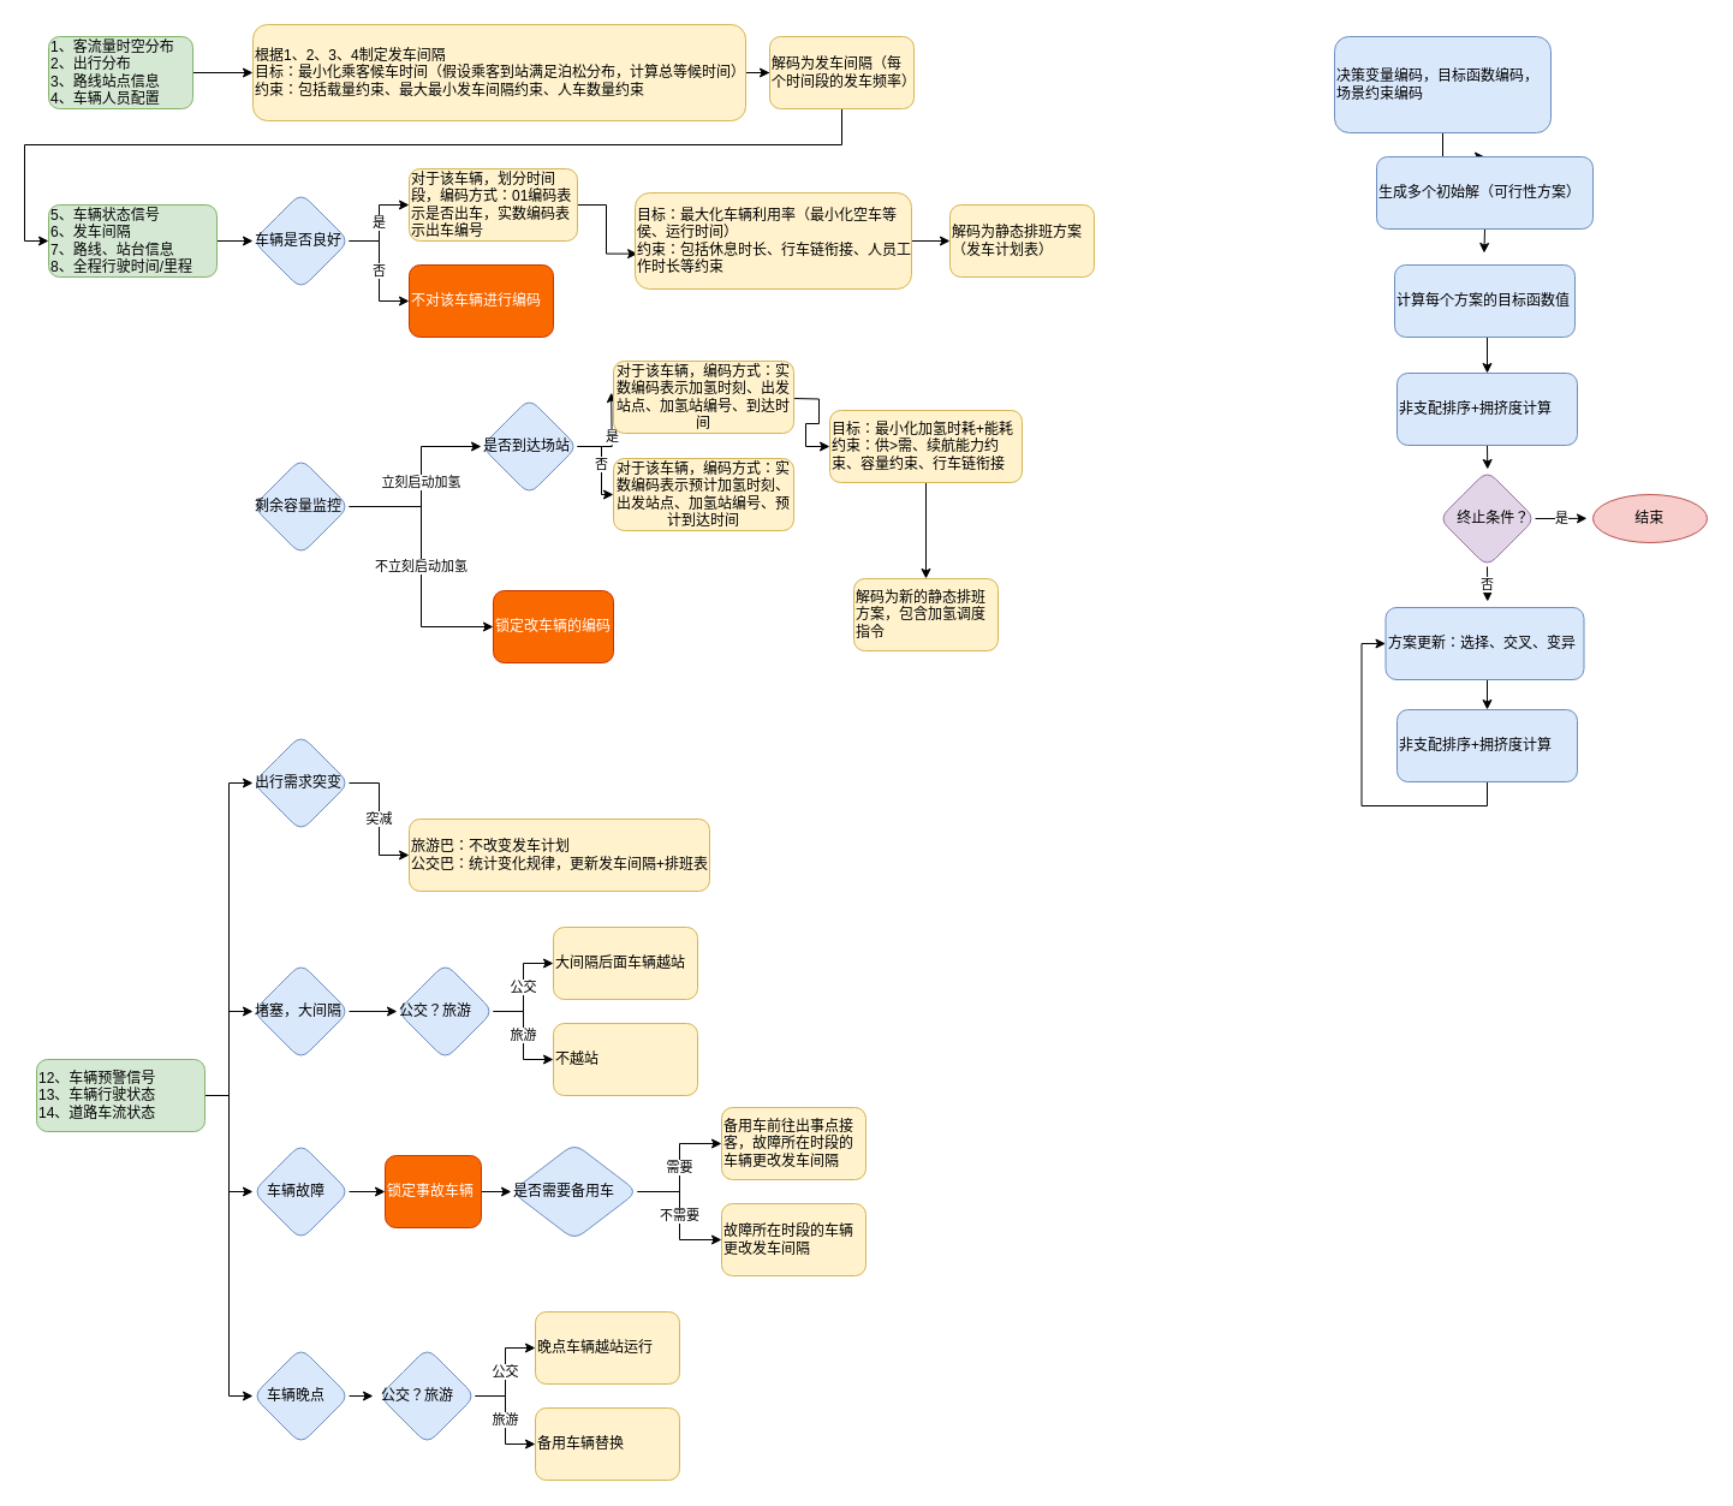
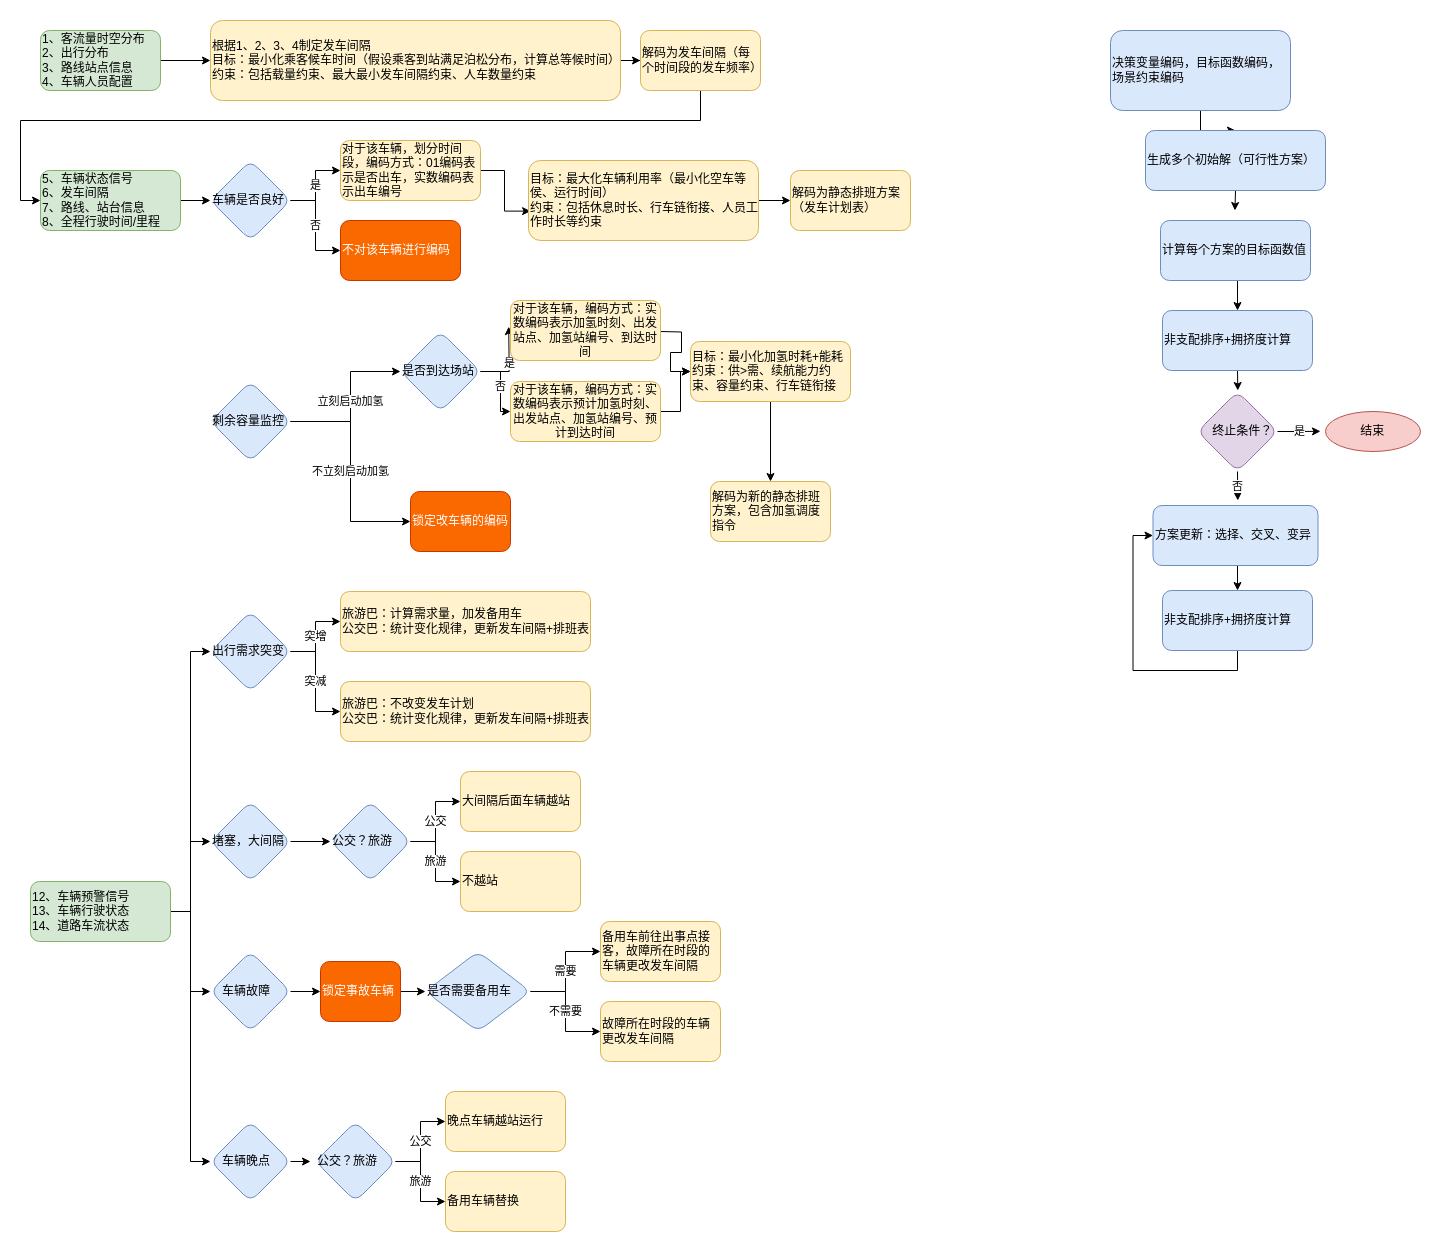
+ <mxCell id="30" style="edgeStyle=orthogonalEdgeStyle;rounded=0;orthogonalLoop=1;jettySize=auto;html=1;exitX=1;exitY=0.5;exitDx=0;exitDy=0;" edge="1" parent="1" source="31" target="24"><mxGeometry relative="1" as="geometry" /></mxCell>
+ <mxCell id="41" value="旅游巴：计算需求量，加发备用车&lt;br&gt;公交巴：统计变化规律，更新发车间隔+排班表" style="rounded=1;whiteSpace=wrap;html=1;shadow=0;fillColor=#fff2cc;align=left;strokeColor=#d6b656;" vertex="1" parent="1"><mxGeometry x="340" y="591" width="250" height="60" as="geometry" /></mxCell>
+ <mxCell id="38" value="突增" style="edgeStyle=orthogonalEdgeStyle;rounded=0;orthogonalLoop=1;jettySize=auto;html=1;exitX=1;exitY=0.5;exitDx=0;exitDy=0;entryX=0;entryY=0.5;entryDx=0;entryDy=0;" edge="1" parent="1" source="40" target="41"><mxGeometry relative="1" as="geometry" /></mxCell>
